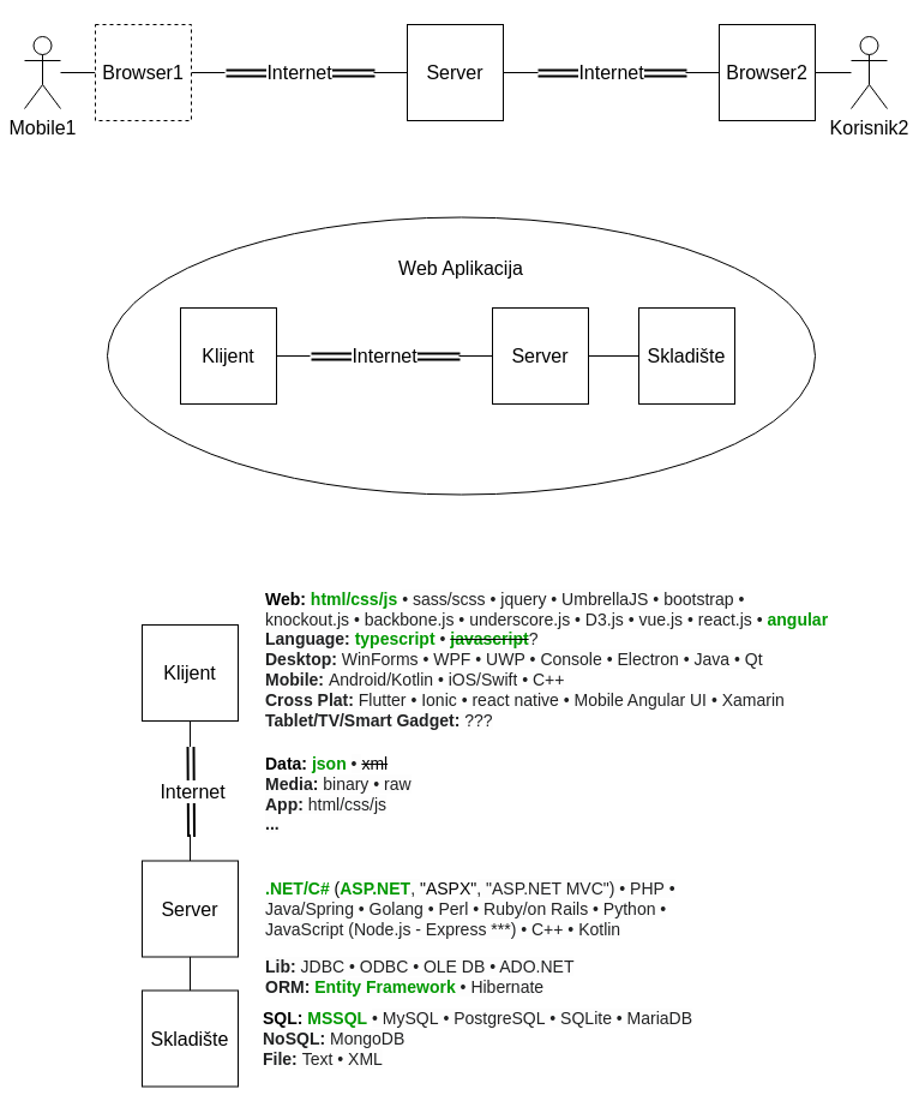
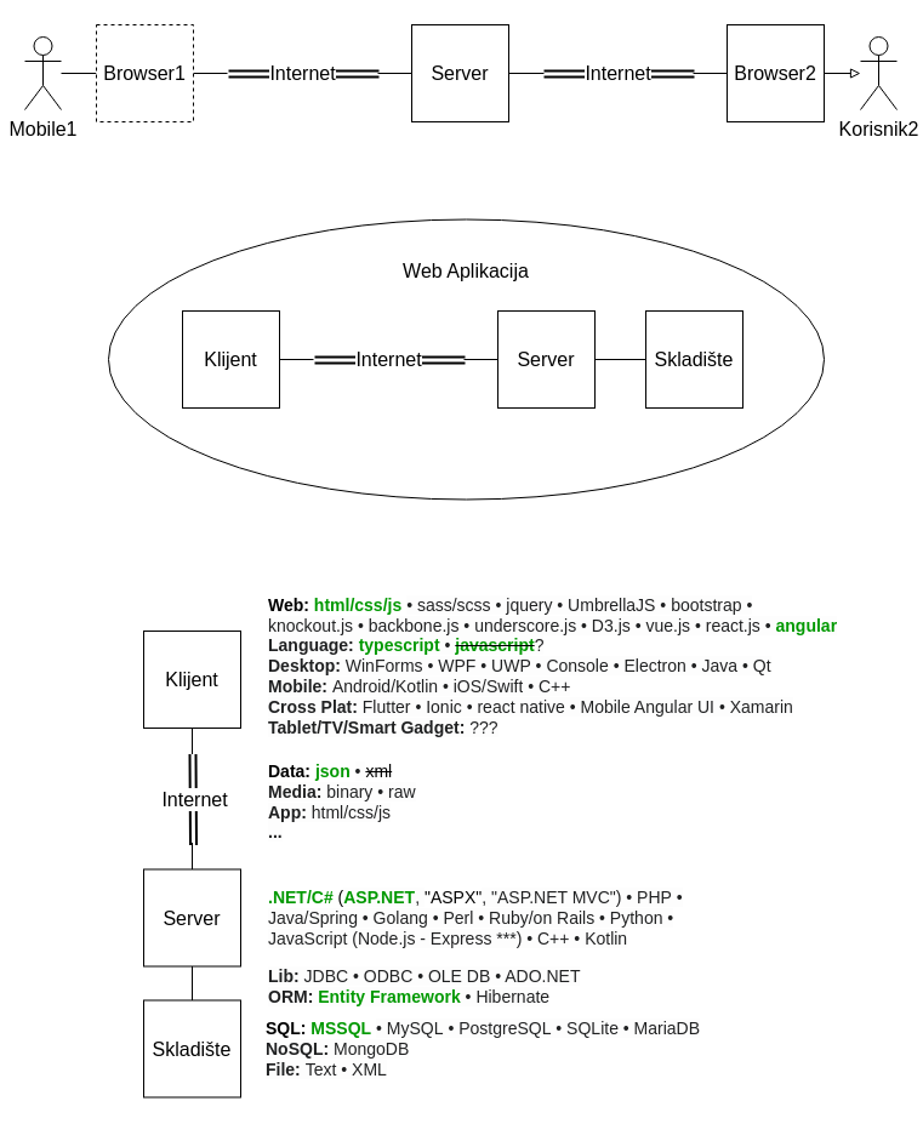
- <mxCell id="13" style="rounded=0;jumpSize=6;orthogonalLoop=1;jettySize=auto;html=1;exitX=1;exitY=0.5;exitDx=0;exitDy=0;fontSize=16;endArrow=none;endFill=0;strokeWidth=1;edgeStyle=orthogonalEdgeStyle;" edge="1" parent="1" source="15" target="12"><mxGeometry relative="1" as="geometry" /></mxCell>
+ <mxCell id="13" style="rounded=0;jumpSize=6;orthogonalLoop=1;jettySize=auto;html=1;exitX=1;exitY=0.5;exitDx=0;exitDy=0;fontSize=16;endArrow=block;endFill=0;strokeWidth=1;edgeStyle=orthogonalEdgeStyle;" edge="1" parent="1" source="15" target="12"><mxGeometry relative="1" as="geometry" /></mxCell>
